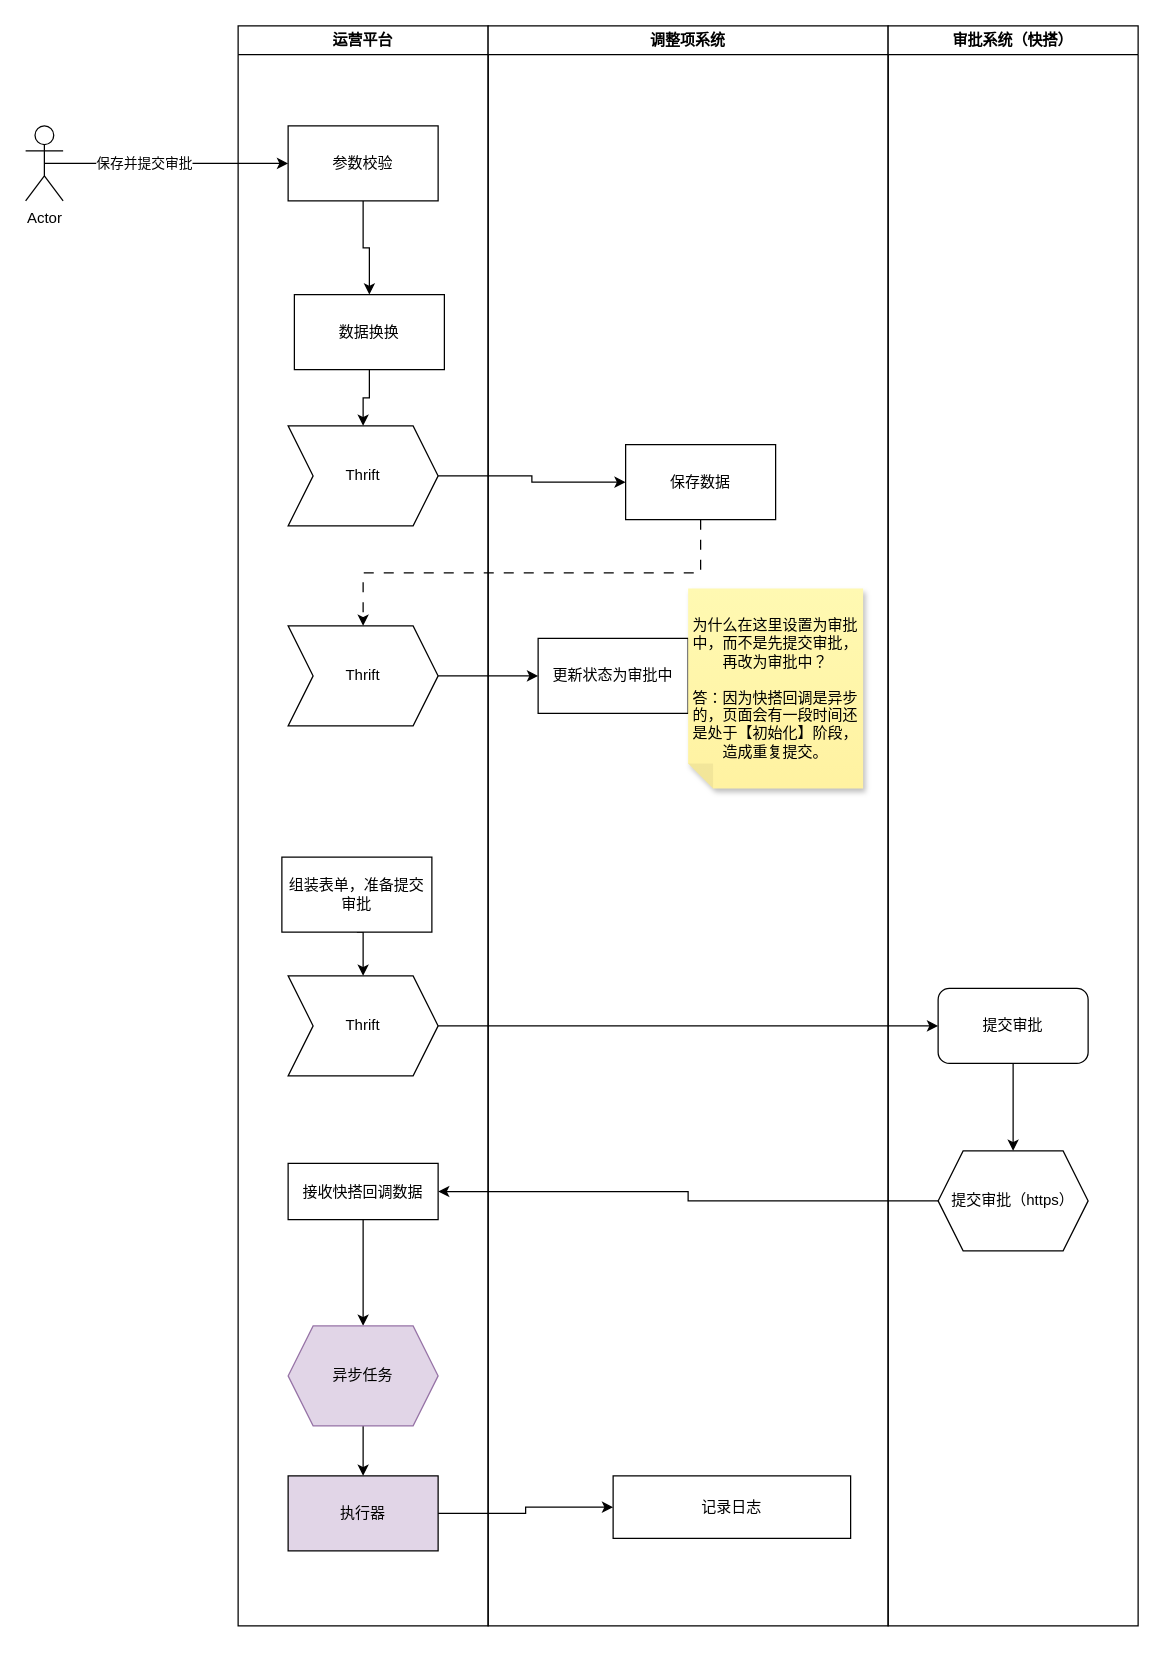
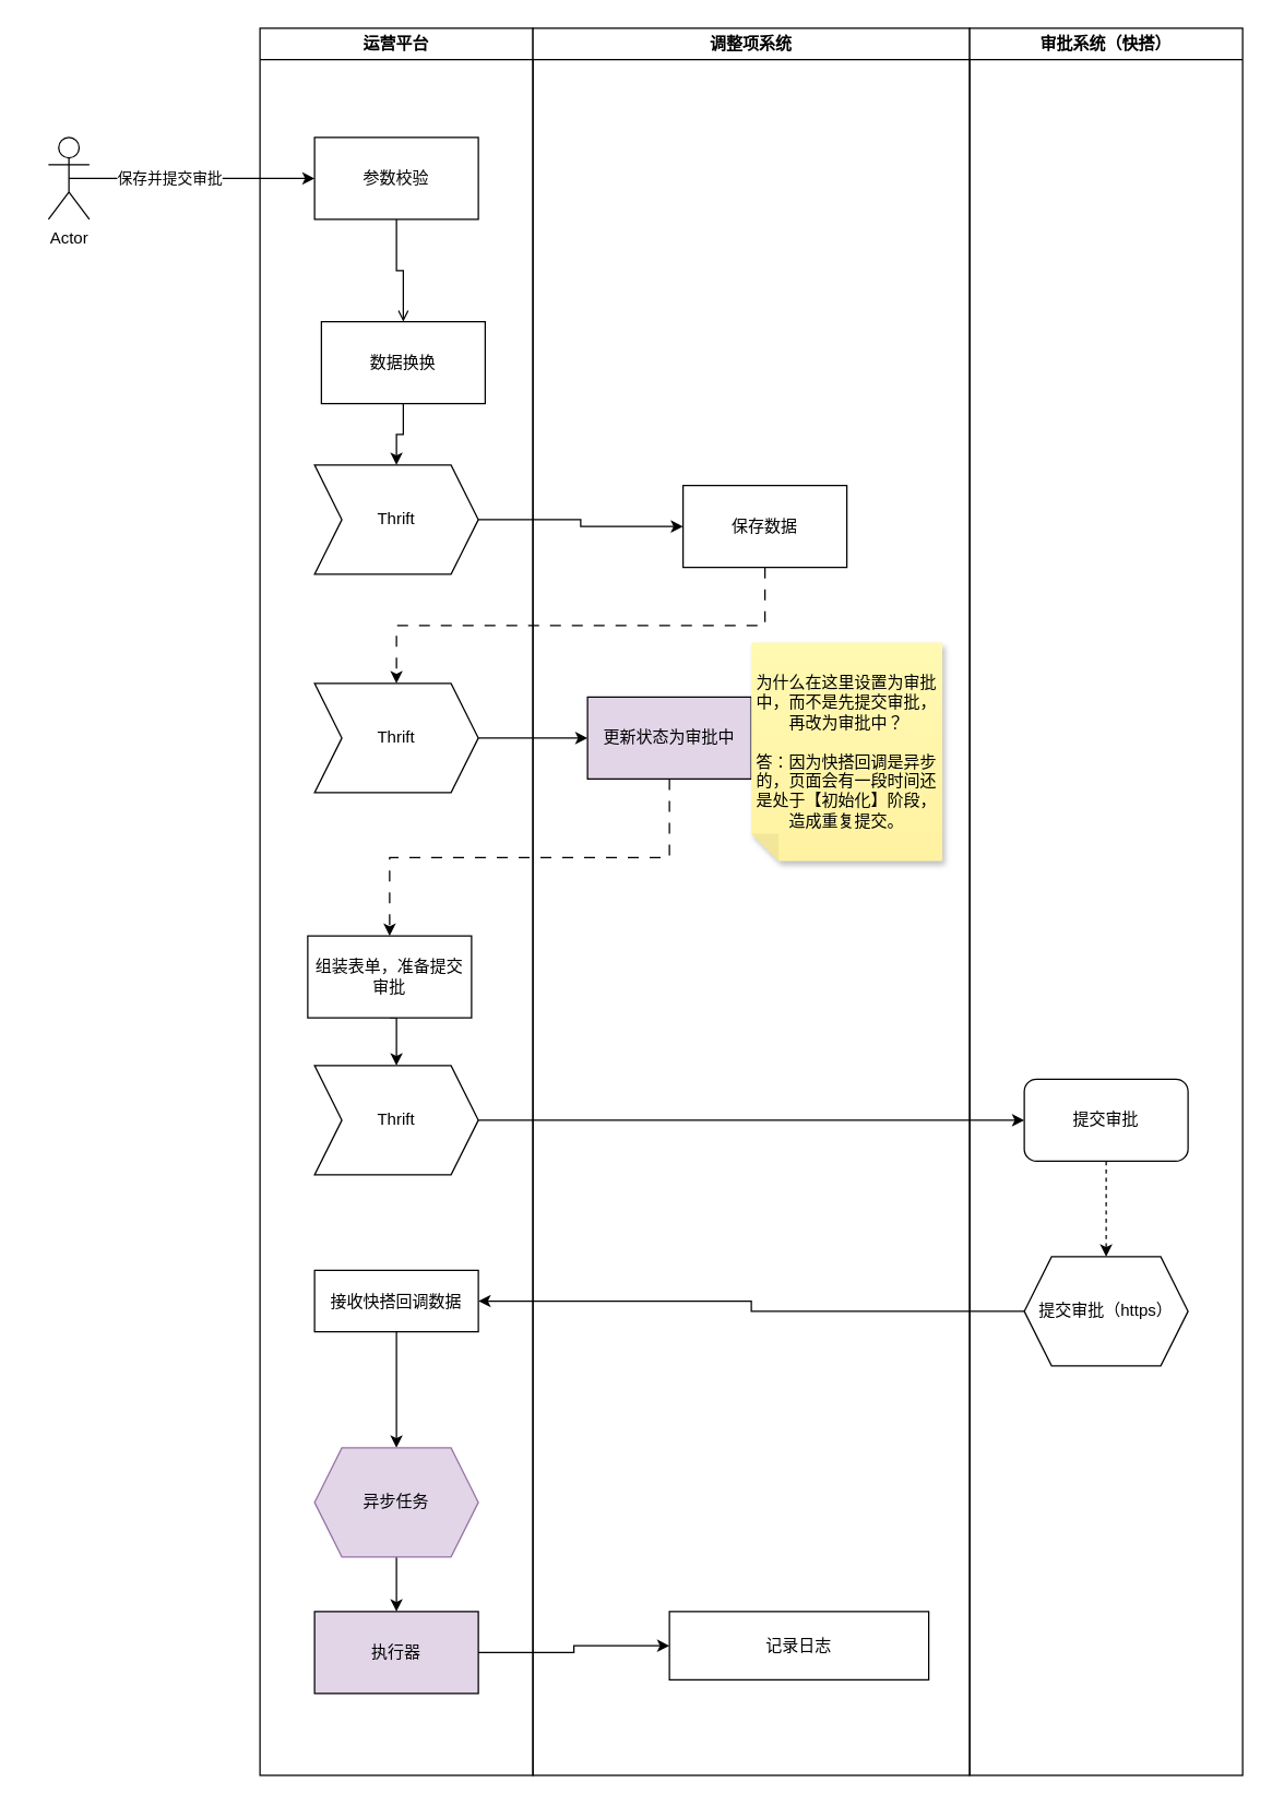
- <mxCell id="28" value="Actor" style="shape=umlActor;verticalLabelPosition=bottom;verticalAlign=top;html=1;outlineConnect=0;" vertex="1" parent="1"><mxGeometry x="20" y="100" width="30" height="60" as="geometry" /></mxCell>
+ <mxCell id="28" value="Actor" style="shape=umlActor;verticalLabelPosition=bottom;verticalAlign=top;html=1;outlineConnect=0;" vertex="1" parent="1"><mxGeometry x="35" y="100" width="30" height="60" as="geometry" /></mxCell>
- <mxCell id="3" value="" style="edgeStyle=orthogonalEdgeStyle;rounded=0;orthogonalLoop=1;jettySize=auto;html=1;" edge="1" parent="2" source="4" target="7"><mxGeometry relative="1" as="geometry" /></mxCell>
+ <mxCell id="3" value="" style="edgeStyle=orthogonalEdgeStyle;rounded=0;orthogonalLoop=1;jettySize=auto;html=1;endArrow=open;" edge="1" parent="2" source="4" target="7"><mxGeometry relative="1" as="geometry" /></mxCell>
- <mxCell id="19" value="更新状态为审批中" style="whiteSpace=wrap;html=1;" vertex="1" parent="17"><mxGeometry x="40" y="490" width="120" height="60" as="geometry" /></mxCell>
+ <mxCell id="19" value="更新状态为审批中" style="whiteSpace=wrap;html=1;fillColor=#e1d5e7;" vertex="1" parent="17"><mxGeometry x="40" y="490" width="120" height="60" as="geometry" /></mxCell>
+ <mxCell id="32" style="edgeStyle=orthogonalEdgeStyle;rounded=0;orthogonalLoop=1;jettySize=auto;html=1;exitX=0.5;exitY=1;exitDx=0;exitDy=0;entryX=0.5;entryY=0;entryDx=0;entryDy=0;dashed=1;dashPattern=8 8;" edge="1" parent="1" source="19" target="10"><mxGeometry relative="1" as="geometry" /></mxCell>
- <mxCell id="23" value="" style="edgeStyle=orthogonalEdgeStyle;rounded=0;orthogonalLoop=1;jettySize=auto;html=1;" edge="1" parent="22" source="24" target="25"><mxGeometry relative="1" as="geometry" /></mxCell>
+ <mxCell id="23" value="" style="edgeStyle=orthogonalEdgeStyle;rounded=0;orthogonalLoop=1;jettySize=auto;html=1;dashed=1;" edge="1" parent="22" source="24" target="25"><mxGeometry relative="1" as="geometry" /></mxCell>
